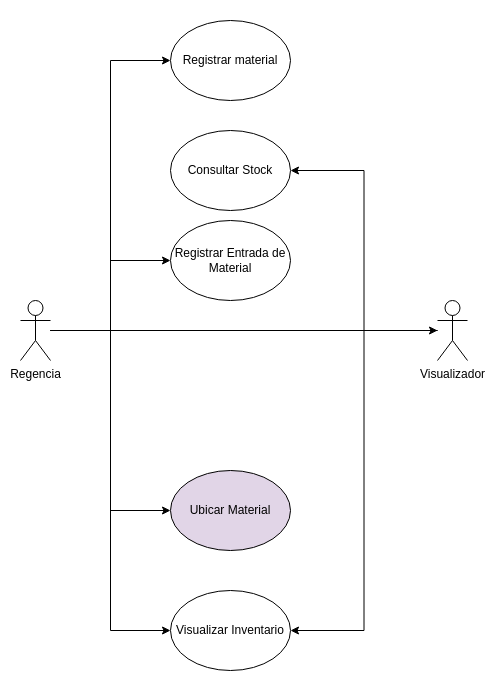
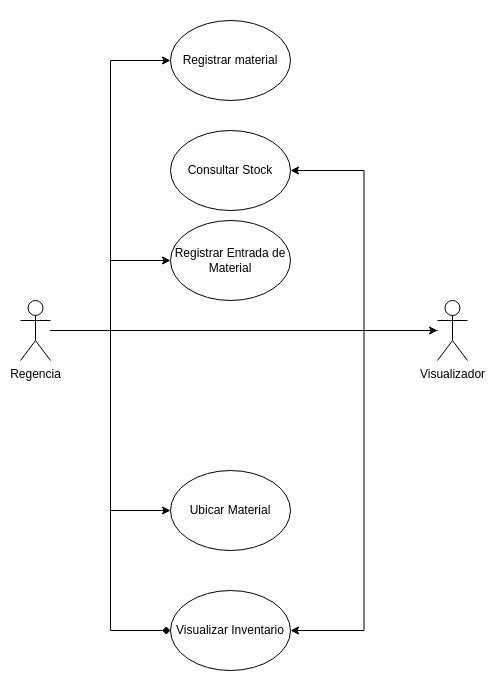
- <mxCell id="13" value="Ubicar Material" style="ellipse;whiteSpace=wrap;html=1;fillColor=#e1d5e7;" vertex="1" parent="1"><mxGeometry x="170" y="470" width="120" height="80" as="geometry" /></mxCell>
+ <mxCell id="13" value="Ubicar Material" style="ellipse;whiteSpace=wrap;html=1;" vertex="1" parent="1"><mxGeometry x="170" y="470" width="120" height="80" as="geometry" /></mxCell>
- <mxCell id="9" style="edgeStyle=orthogonalEdgeStyle;rounded=0;orthogonalLoop=1;jettySize=auto;html=1;entryX=0;entryY=0.5;entryDx=0;entryDy=0;" edge="1" parent="1" source="10" target="12"><mxGeometry relative="1" as="geometry" /></mxCell>
+ <mxCell id="9" style="edgeStyle=orthogonalEdgeStyle;rounded=0;orthogonalLoop=1;jettySize=auto;html=1;entryX=0;entryY=0.5;entryDx=0;entryDy=0;endArrow=diamond;" edge="1" parent="1" source="10" target="12"><mxGeometry relative="1" as="geometry" /></mxCell>
